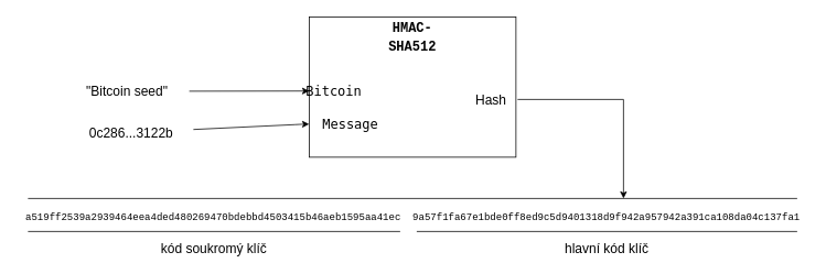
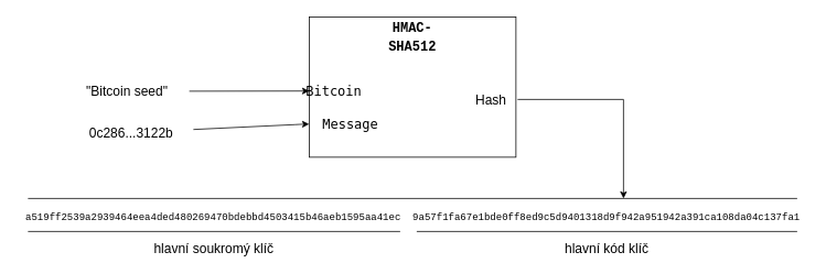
- <mxCell id="11" value="&lt;font style=&quot;font-size: 12px&quot; face=&quot;Courier&quot;&gt;a519ff2539a2939464eea4ded480269470bdebbd4503415b46aeb1595aa41ec&amp;nbsp; 9a57f1fa67e1bde0ff8ed9c5d9401318d9f942a957942a391ca108da04c137fa1&lt;/font&gt;" style="text;html=1;strokeColor=none;fillColor=none;align=center;verticalAlign=middle;whiteSpace=wrap;rounded=0;labelBackgroundColor=none;fontSize=16;fontColor=#000000;" parent="1" vertex="1"><mxGeometry x="20.5" y="250" width="955" height="20" as="geometry" /></mxCell>
+ <mxCell id="11" value="&lt;font style=&quot;font-size: 12px&quot; face=&quot;Courier&quot;&gt;a519ff2539a2939464eea4ded480269470bdebbd4503415b46aeb1595aa41ec&amp;nbsp; 9a57f1fa67e1bde0ff8ed9c5d9401318d9f942a951942a391ca108da04c137fa1&lt;/font&gt;" style="text;html=1;strokeColor=none;fillColor=none;align=center;verticalAlign=middle;whiteSpace=wrap;rounded=0;labelBackgroundColor=none;fontSize=16;fontColor=#000000;" parent="1" vertex="1"><mxGeometry x="20.5" y="250" width="955" height="20" as="geometry" /></mxCell>
- <mxCell id="14" value="kód soukromý klíč" style="text;html=1;strokeColor=none;fillColor=none;align=center;verticalAlign=middle;whiteSpace=wrap;rounded=0;labelBackgroundColor=none;fontSize=16;fontColor=#000000;" parent="1" vertex="1"><mxGeometry x="33" y="290" width="450" height="20" as="geometry" /></mxCell>
+ <mxCell id="14" value="hlavní soukromý klíč" style="text;html=1;strokeColor=none;fillColor=none;align=center;verticalAlign=middle;whiteSpace=wrap;rounded=0;labelBackgroundColor=none;fontSize=16;fontColor=#000000;" parent="1" vertex="1"><mxGeometry x="33" y="290" width="450" height="20" as="geometry" /></mxCell>
